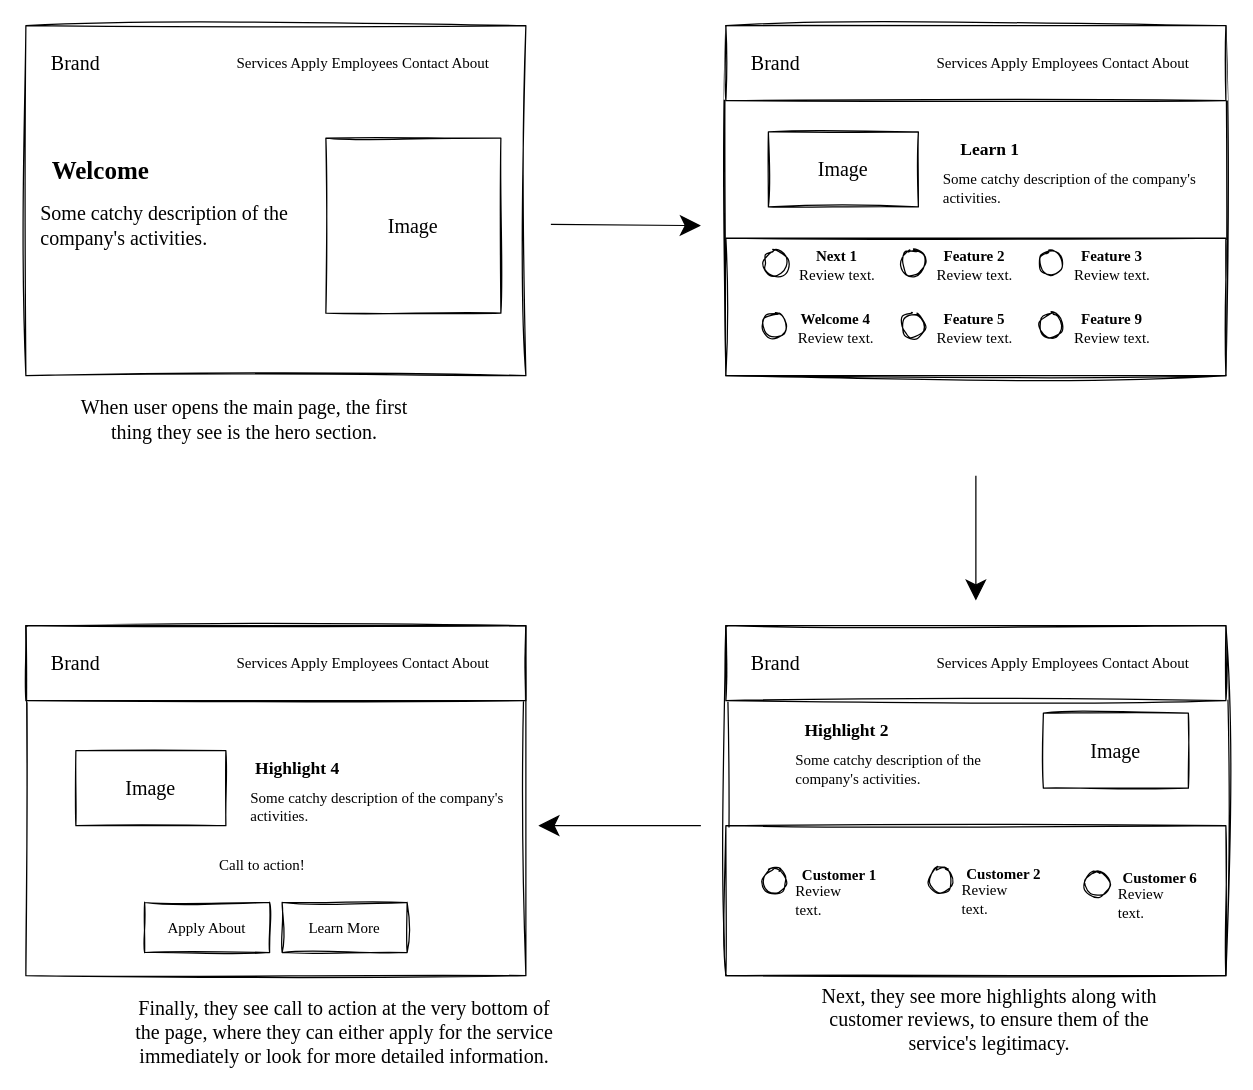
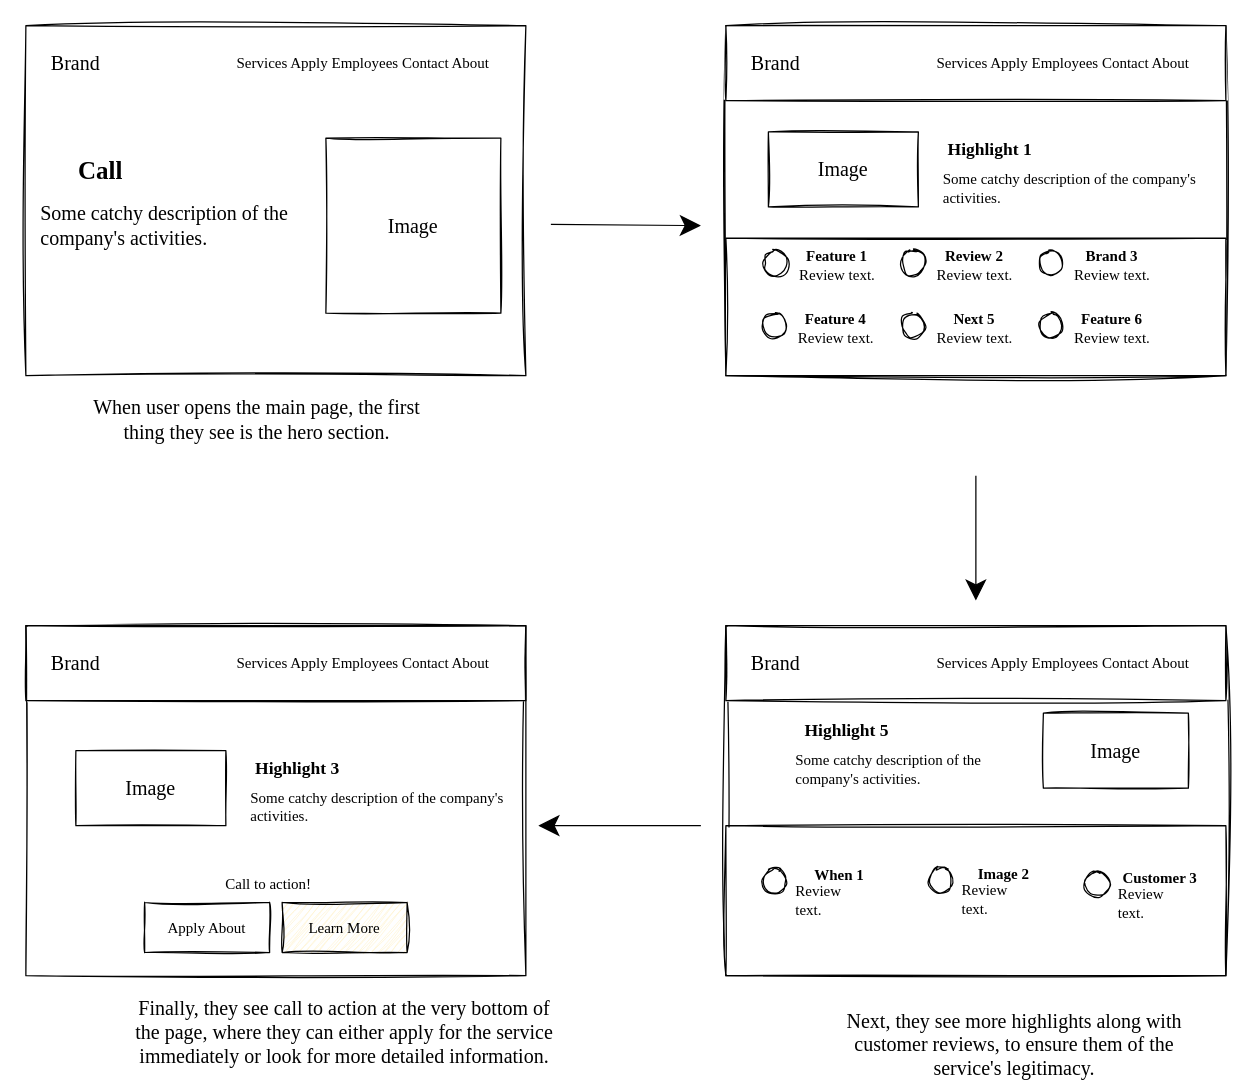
- <mxCell id="12" value="Learn 1" style="text;html=1;strokeColor=none;fillColor=none;align=center;verticalAlign=middle;whiteSpace=wrap;rounded=0;sketch=1;fontFamily=Comic Sans MS;fontSize=14;fontStyle=1" parent="1" vertex="1"><mxGeometry x="751.5" y="105" width="78.5" height="30" as="geometry" /></mxCell>
+ <mxCell id="12" value="Highlight 1" style="text;html=1;strokeColor=none;fillColor=none;align=center;verticalAlign=middle;whiteSpace=wrap;rounded=0;sketch=1;fontFamily=Comic Sans MS;fontSize=14;fontStyle=1" parent="1" vertex="1"><mxGeometry x="751.5" y="105" width="78.5" height="30" as="geometry" /></mxCell>
- <mxCell id="5" value="Welcome" style="text;html=1;strokeColor=none;fillColor=none;align=center;verticalAlign=middle;whiteSpace=wrap;rounded=0;sketch=1;fontFamily=Comic Sans MS;fontSize=20;fontStyle=1" parent="1" vertex="1"><mxGeometry x="50" y="120" width="60" height="30" as="geometry" /></mxCell>
+ <mxCell id="5" value="Call" style="text;html=1;strokeColor=none;fillColor=none;align=center;verticalAlign=middle;whiteSpace=wrap;rounded=0;sketch=1;fontFamily=Comic Sans MS;fontSize=20;fontStyle=1" parent="1" vertex="1"><mxGeometry x="50" y="120" width="60" height="30" as="geometry" /></mxCell>
- <mxCell id="38" value="Next 1" style="text;html=1;strokeColor=none;fillColor=none;align=center;verticalAlign=middle;whiteSpace=wrap;rounded=0;sketch=1;fontFamily=Comic Sans MS;fontSize=12;fontStyle=1" vertex="1" parent="1"><mxGeometry x="636.5" y="190" width="63.5" height="30" as="geometry" /></mxCell>
+ <mxCell id="38" value="Feature 1" style="text;html=1;strokeColor=none;fillColor=none;align=center;verticalAlign=middle;whiteSpace=wrap;rounded=0;sketch=1;fontFamily=Comic Sans MS;fontSize=12;fontStyle=1" vertex="1" parent="1"><mxGeometry x="636.5" y="190" width="63.5" height="30" as="geometry" /></mxCell>
- <mxCell id="41" value="Feature 2" style="text;html=1;strokeColor=none;fillColor=none;align=center;verticalAlign=middle;whiteSpace=wrap;rounded=0;sketch=1;fontFamily=Comic Sans MS;fontSize=12;fontStyle=1" vertex="1" parent="1"><mxGeometry x="746.5" y="190" width="63.5" height="30" as="geometry" /></mxCell>
+ <mxCell id="41" value="Review 2" style="text;html=1;strokeColor=none;fillColor=none;align=center;verticalAlign=middle;whiteSpace=wrap;rounded=0;sketch=1;fontFamily=Comic Sans MS;fontSize=12;fontStyle=1" vertex="1" parent="1"><mxGeometry x="746.5" y="190" width="63.5" height="30" as="geometry" /></mxCell>
- <mxCell id="44" value="Feature 3" style="text;html=1;strokeColor=none;fillColor=none;align=center;verticalAlign=middle;whiteSpace=wrap;rounded=0;sketch=1;fontFamily=Comic Sans MS;fontSize=12;fontStyle=1" vertex="1" parent="1"><mxGeometry x="856.5" y="190" width="63.5" height="30" as="geometry" /></mxCell>
+ <mxCell id="44" value="Brand 3" style="text;html=1;strokeColor=none;fillColor=none;align=center;verticalAlign=middle;whiteSpace=wrap;rounded=0;sketch=1;fontFamily=Comic Sans MS;fontSize=12;fontStyle=1" vertex="1" parent="1"><mxGeometry x="856.5" y="190" width="63.5" height="30" as="geometry" /></mxCell>
- <mxCell id="47" value="Welcome 4" style="text;html=1;strokeColor=none;fillColor=none;align=center;verticalAlign=middle;whiteSpace=wrap;rounded=0;sketch=1;fontFamily=Comic Sans MS;fontSize=12;fontStyle=1" vertex="1" parent="1"><mxGeometry x="635.5" y="240" width="63.5" height="30" as="geometry" /></mxCell>
+ <mxCell id="47" value="Feature 4" style="text;html=1;strokeColor=none;fillColor=none;align=center;verticalAlign=middle;whiteSpace=wrap;rounded=0;sketch=1;fontFamily=Comic Sans MS;fontSize=12;fontStyle=1" vertex="1" parent="1"><mxGeometry x="635.5" y="240" width="63.5" height="30" as="geometry" /></mxCell>
- <mxCell id="50" value="Feature 5" style="text;html=1;strokeColor=none;fillColor=none;align=center;verticalAlign=middle;whiteSpace=wrap;rounded=0;sketch=1;fontFamily=Comic Sans MS;fontSize=12;fontStyle=1" vertex="1" parent="1"><mxGeometry x="746.5" y="240" width="63.5" height="30" as="geometry" /></mxCell>
+ <mxCell id="50" value="Next 5" style="text;html=1;strokeColor=none;fillColor=none;align=center;verticalAlign=middle;whiteSpace=wrap;rounded=0;sketch=1;fontFamily=Comic Sans MS;fontSize=12;fontStyle=1" vertex="1" parent="1"><mxGeometry x="746.5" y="240" width="63.5" height="30" as="geometry" /></mxCell>
- <mxCell id="53" value="Feature 9" style="text;html=1;strokeColor=none;fillColor=none;align=center;verticalAlign=middle;whiteSpace=wrap;rounded=0;sketch=1;fontFamily=Comic Sans MS;fontSize=12;fontStyle=1" vertex="1" parent="1"><mxGeometry x="856.5" y="240" width="63.5" height="30" as="geometry" /></mxCell>
+ <mxCell id="53" value="Feature 6" style="text;html=1;strokeColor=none;fillColor=none;align=center;verticalAlign=middle;whiteSpace=wrap;rounded=0;sketch=1;fontFamily=Comic Sans MS;fontSize=12;fontStyle=1" vertex="1" parent="1"><mxGeometry x="856.5" y="240" width="63.5" height="30" as="geometry" /></mxCell>
- <mxCell id="8" value="When user opens the main page, the first thing they see is the hero section." style="text;html=1;strokeColor=none;fillColor=none;align=center;verticalAlign=middle;whiteSpace=wrap;rounded=0;sketch=1;fontFamily=Comic Sans MS;fontSize=16;" parent="1" vertex="1"><mxGeometry x="50" y="320" width="290" height="30" as="geometry" /></mxCell>
+ <mxCell id="8" value="When user opens the main page, the first thing they see is the hero section." style="text;html=1;strokeColor=none;fillColor=none;align=center;verticalAlign=middle;whiteSpace=wrap;rounded=0;sketch=1;fontFamily=Comic Sans MS;fontSize=16;" parent="1" vertex="1"><mxGeometry x="60" y="320" width="290" height="30" as="geometry" /></mxCell>
- <mxCell id="19" value="Highlight 2" style="text;html=1;strokeColor=none;fillColor=none;align=center;verticalAlign=middle;whiteSpace=wrap;rounded=0;sketch=1;fontFamily=Comic Sans MS;fontSize=14;fontStyle=1" parent="1" vertex="1"><mxGeometry x="634" y="570" width="86" height="30" as="geometry" /></mxCell>
+ <mxCell id="19" value="Highlight 5" style="text;html=1;strokeColor=none;fillColor=none;align=center;verticalAlign=middle;whiteSpace=wrap;rounded=0;sketch=1;fontFamily=Comic Sans MS;fontSize=14;fontStyle=1" parent="1" vertex="1"><mxGeometry x="634" y="570" width="86" height="30" as="geometry" /></mxCell>
- <mxCell id="60" value="Highlight 4" style="text;html=1;strokeColor=none;fillColor=none;align=center;verticalAlign=middle;whiteSpace=wrap;rounded=0;sketch=1;fontFamily=Comic Sans MS;fontSize=14;fontStyle=1" vertex="1" parent="1"><mxGeometry x="197.5" y="600" width="78.5" height="30" as="geometry" /></mxCell>
+ <mxCell id="60" value="Highlight 3" style="text;html=1;strokeColor=none;fillColor=none;align=center;verticalAlign=middle;whiteSpace=wrap;rounded=0;sketch=1;fontFamily=Comic Sans MS;fontSize=14;fontStyle=1" vertex="1" parent="1"><mxGeometry x="197.5" y="600" width="78.5" height="30" as="geometry" /></mxCell>
- <mxCell id="63" value="Call to action!" style="text;html=1;strokeColor=none;fillColor=none;align=left;verticalAlign=middle;whiteSpace=wrap;rounded=0;sketch=1;fontFamily=Comic Sans MS;fontSize=12;" vertex="1" parent="1"><mxGeometry x="173.38" y="676.5" width="83.25" height="30" as="geometry" /></mxCell>
+ <mxCell id="63" value="Call to action!" style="text;html=1;strokeColor=none;fillColor=none;align=left;verticalAlign=middle;whiteSpace=wrap;rounded=0;sketch=1;fontFamily=Comic Sans MS;fontSize=12;" vertex="1" parent="1"><mxGeometry x="178.38" y="691.5" width="83.25" height="30" as="geometry" /></mxCell>
- <mxCell id="32" value="Customer 2" style="text;html=1;strokeColor=none;fillColor=none;align=center;verticalAlign=middle;whiteSpace=wrap;rounded=0;sketch=1;fontFamily=Comic Sans MS;fontSize=12;fontStyle=1" parent="1" vertex="1"><mxGeometry x="765" y="683.5" width="75" height="30" as="geometry" /></mxCell>
+ <mxCell id="32" value="Image 2" style="text;html=1;strokeColor=none;fillColor=none;align=center;verticalAlign=middle;whiteSpace=wrap;rounded=0;sketch=1;fontFamily=Comic Sans MS;fontSize=12;fontStyle=1" parent="1" vertex="1"><mxGeometry x="765" y="683.5" width="75" height="30" as="geometry" /></mxCell>
- <mxCell id="29" value="Customer 1" style="text;html=1;strokeColor=none;fillColor=none;align=center;verticalAlign=middle;whiteSpace=wrap;rounded=0;sketch=1;fontFamily=Comic Sans MS;fontSize=12;fontStyle=1" parent="1" vertex="1"><mxGeometry x="636" y="684.5" width="70" height="30" as="geometry" /></mxCell>
+ <mxCell id="29" value="When 1" style="text;html=1;strokeColor=none;fillColor=none;align=center;verticalAlign=middle;whiteSpace=wrap;rounded=0;sketch=1;fontFamily=Comic Sans MS;fontSize=12;fontStyle=1" parent="1" vertex="1"><mxGeometry x="636" y="684.5" width="70" height="30" as="geometry" /></mxCell>
- <mxCell id="35" value="Customer 6" style="text;html=1;strokeColor=none;fillColor=none;align=center;verticalAlign=middle;whiteSpace=wrap;rounded=0;sketch=1;fontFamily=Comic Sans MS;fontSize=12;fontStyle=1" parent="1" vertex="1"><mxGeometry x="890" y="686.5" width="75" height="30" as="geometry" /></mxCell>
+ <mxCell id="35" value="Customer 3" style="text;html=1;strokeColor=none;fillColor=none;align=center;verticalAlign=middle;whiteSpace=wrap;rounded=0;sketch=1;fontFamily=Comic Sans MS;fontSize=12;fontStyle=1" parent="1" vertex="1"><mxGeometry x="890" y="686.5" width="75" height="30" as="geometry" /></mxCell>
- <mxCell id="65" value="Learn More" style="rounded=0;whiteSpace=wrap;html=1;fontFamily=Comic Sans MS;sketch=1;curveFitting=1;jiggle=2;" vertex="1" parent="1"><mxGeometry x="225" y="721.5" width="100" height="40" as="geometry" /></mxCell>
+ <mxCell id="65" value="Learn More" style="rounded=0;whiteSpace=wrap;html=1;fontFamily=Comic Sans MS;sketch=1;curveFitting=1;jiggle=2;fillColor=#fff2cc;" vertex="1" parent="1"><mxGeometry x="225" y="721.5" width="100" height="40" as="geometry" /></mxCell>
- <mxCell id="24" value="Next, they see more highlights along with customer reviews, to ensure them of the service's legitimacy." style="text;html=1;strokeColor=none;fillColor=none;align=center;verticalAlign=middle;whiteSpace=wrap;rounded=0;sketch=1;fontFamily=Comic Sans MS;fontSize=16;" parent="1" vertex="1"><mxGeometry x="640.75" y="790" width="300" height="50" as="geometry" /></mxCell>
+ <mxCell id="24" value="Next, they see more highlights along with customer reviews, to ensure them of the service's legitimacy." style="text;html=1;strokeColor=none;fillColor=none;align=center;verticalAlign=middle;whiteSpace=wrap;rounded=0;sketch=1;fontFamily=Comic Sans MS;fontSize=16;" parent="1" vertex="1"><mxGeometry x="660.75" y="810" width="300" height="50" as="geometry" /></mxCell>
